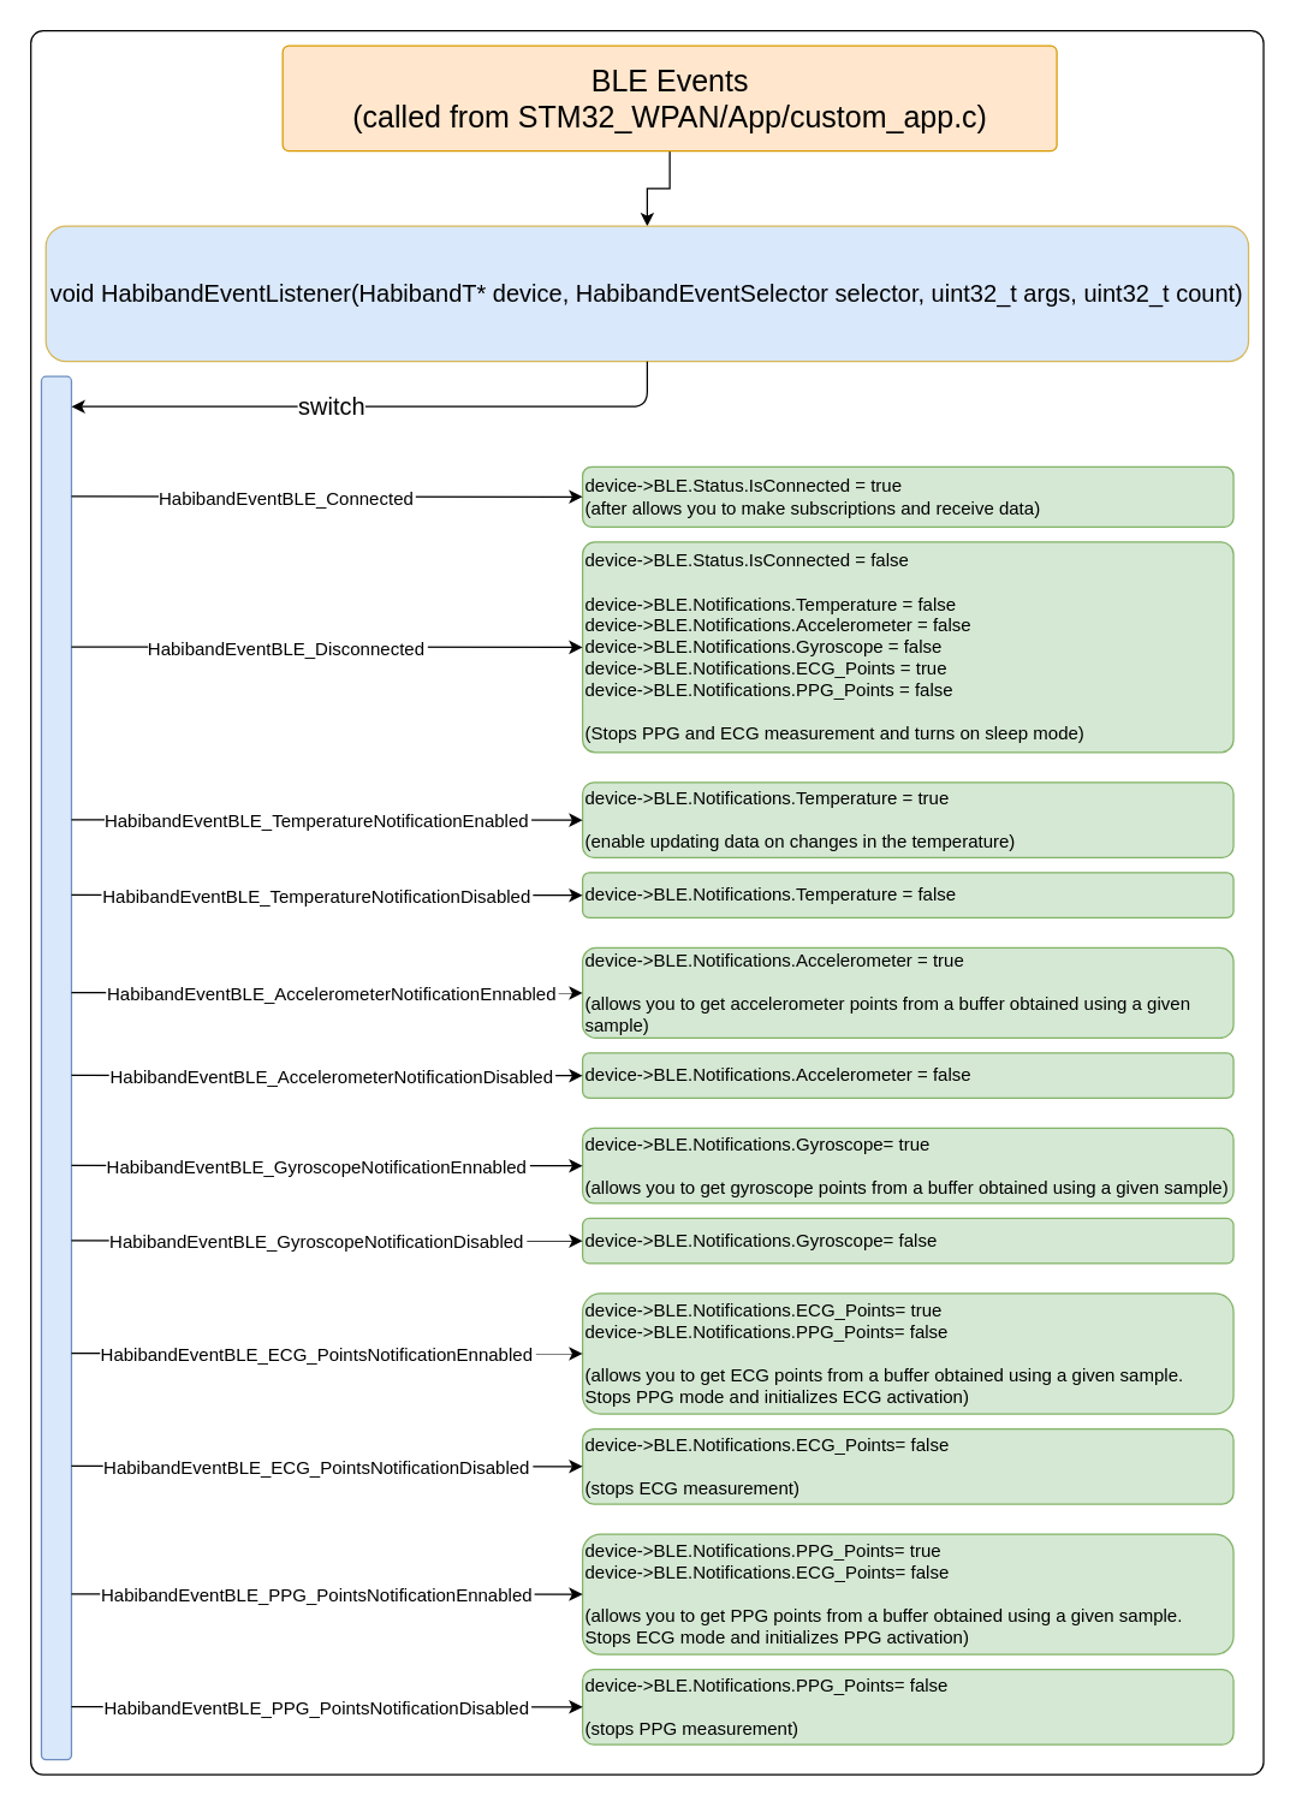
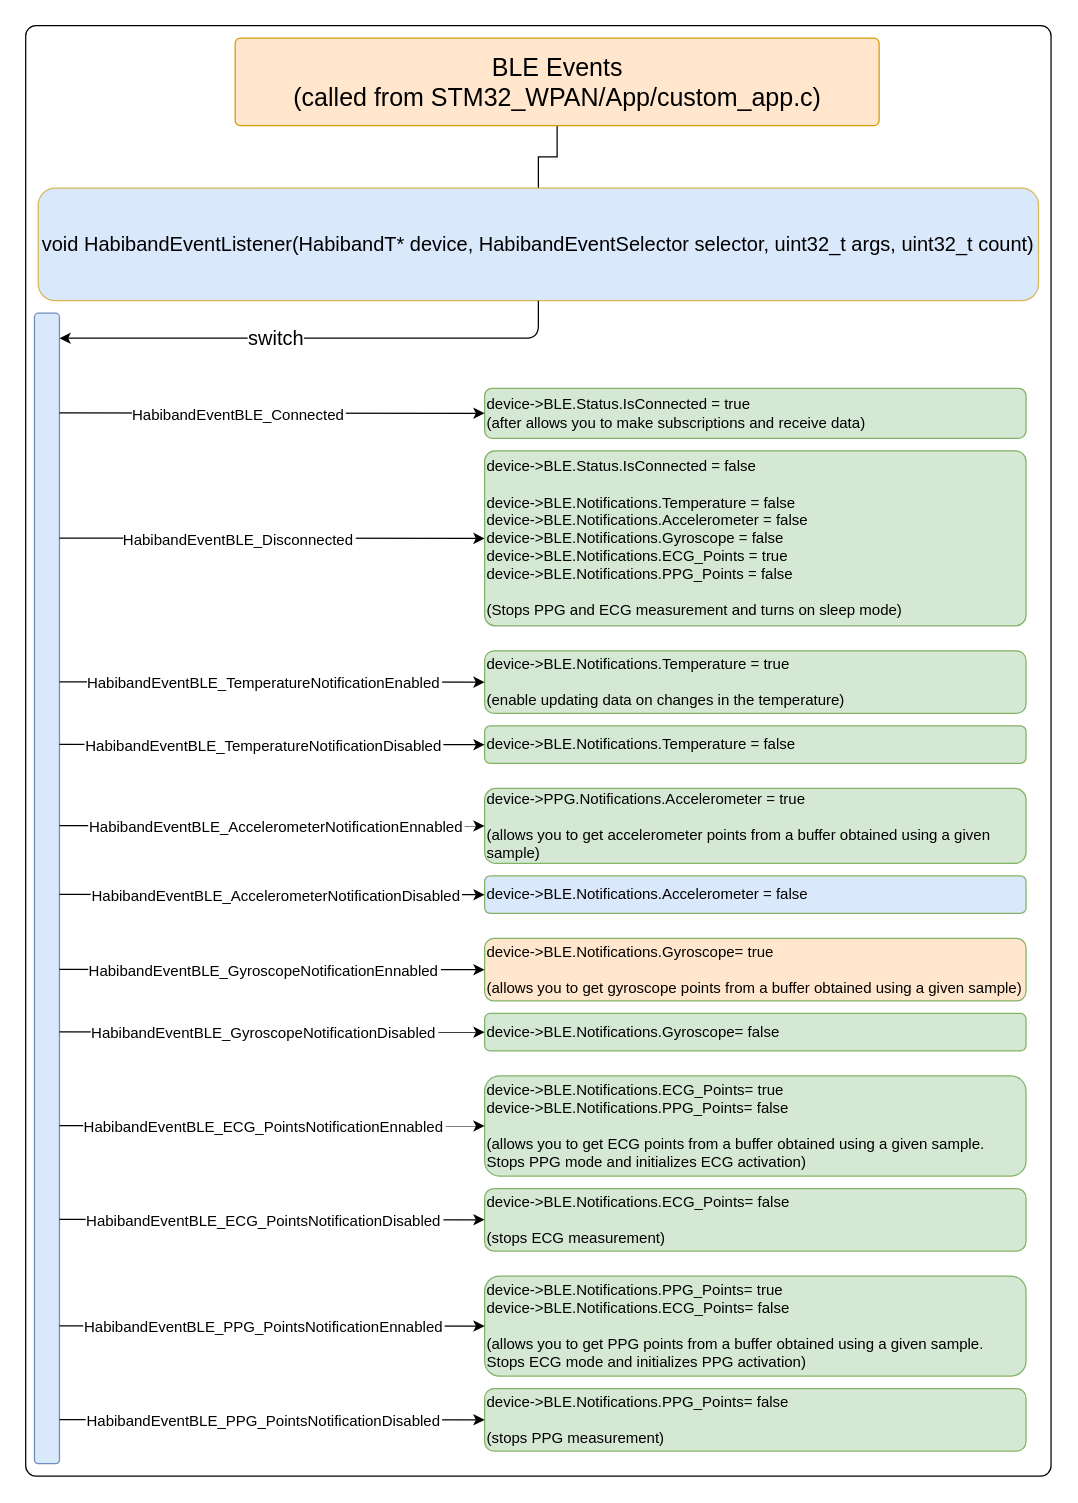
- <mxCell id="3" value="" style="edgeStyle=orthogonalEdgeStyle;rounded=0;orthogonalLoop=1;jettySize=auto;html=1;fontSize=16;" parent="1" source="4" target="5" edge="1"><mxGeometry relative="1" as="geometry" /></mxCell>
+ <mxCell id="3" value="" style="edgeStyle=orthogonalEdgeStyle;rounded=0;orthogonalLoop=1;jettySize=auto;html=1;fontSize=16;endArrow=none;" parent="1" source="4" target="5" edge="1"><mxGeometry relative="1" as="geometry" /></mxCell>
- <mxCell id="13" value="device-&gt;BLE.Notifications.Accelerometer = true&#10;&#10;(allows you to get accelerometer points from a buffer obtained using a given sample)" style="rounded=1;whiteSpace=wrap;fillColor=#d5e8d4;strokeColor=#82b366;align=left;" parent="1" vertex="1"><mxGeometry x="387" y="630" width="433" height="60" as="geometry" /></mxCell>
+ <mxCell id="13" value="device-&gt;PPG.Notifications.Accelerometer = true&#10;&#10;(allows you to get accelerometer points from a buffer obtained using a given sample)" style="rounded=1;whiteSpace=wrap;fillColor=#d5e8d4;strokeColor=#82b366;align=left;" parent="1" vertex="1"><mxGeometry x="387" y="630" width="433" height="60" as="geometry" /></mxCell>
- <mxCell id="14" value="device-&gt;BLE.Notifications.Accelerometer = false" style="rounded=1;whiteSpace=wrap;fillColor=#d5e8d4;strokeColor=#82b366;align=left;" parent="1" vertex="1"><mxGeometry x="387" y="700" width="433" height="30" as="geometry" /></mxCell>
+ <mxCell id="14" value="device-&gt;BLE.Notifications.Accelerometer = false" style="rounded=1;whiteSpace=wrap;fillColor=#dae8fc;strokeColor=#82b366;align=left;" parent="1" vertex="1"><mxGeometry x="387" y="700" width="433" height="30" as="geometry" /></mxCell>
- <mxCell id="15" value="device-&gt;BLE.Notifications.Gyroscope= true&#10;&#10;(allows you to get gyroscope points from a buffer obtained using a given sample)" style="rounded=1;whiteSpace=wrap;fillColor=#d5e8d4;strokeColor=#82b366;align=left;" parent="1" vertex="1"><mxGeometry x="387" y="750" width="433" height="50" as="geometry" /></mxCell>
+ <mxCell id="15" value="device-&gt;BLE.Notifications.Gyroscope= true&#10;&#10;(allows you to get gyroscope points from a buffer obtained using a given sample)" style="rounded=1;whiteSpace=wrap;fillColor=#ffe6cc;strokeColor=#82b366;align=left;" parent="1" vertex="1"><mxGeometry x="387" y="750" width="433" height="50" as="geometry" /></mxCell>
